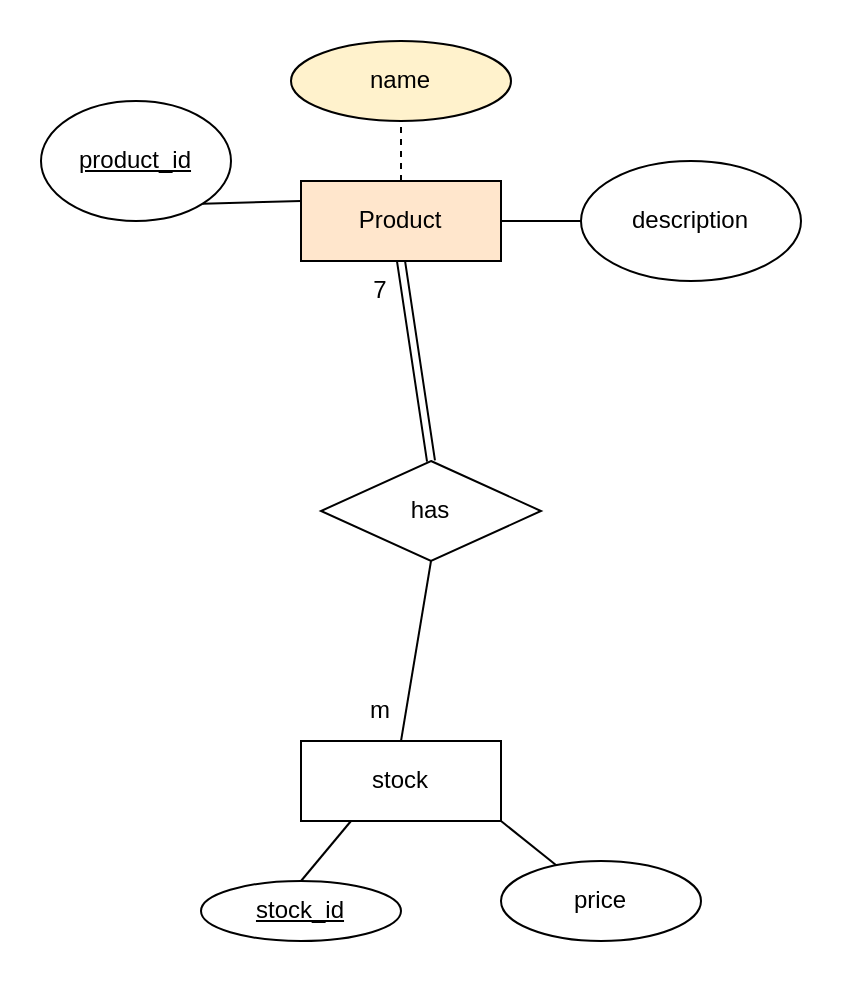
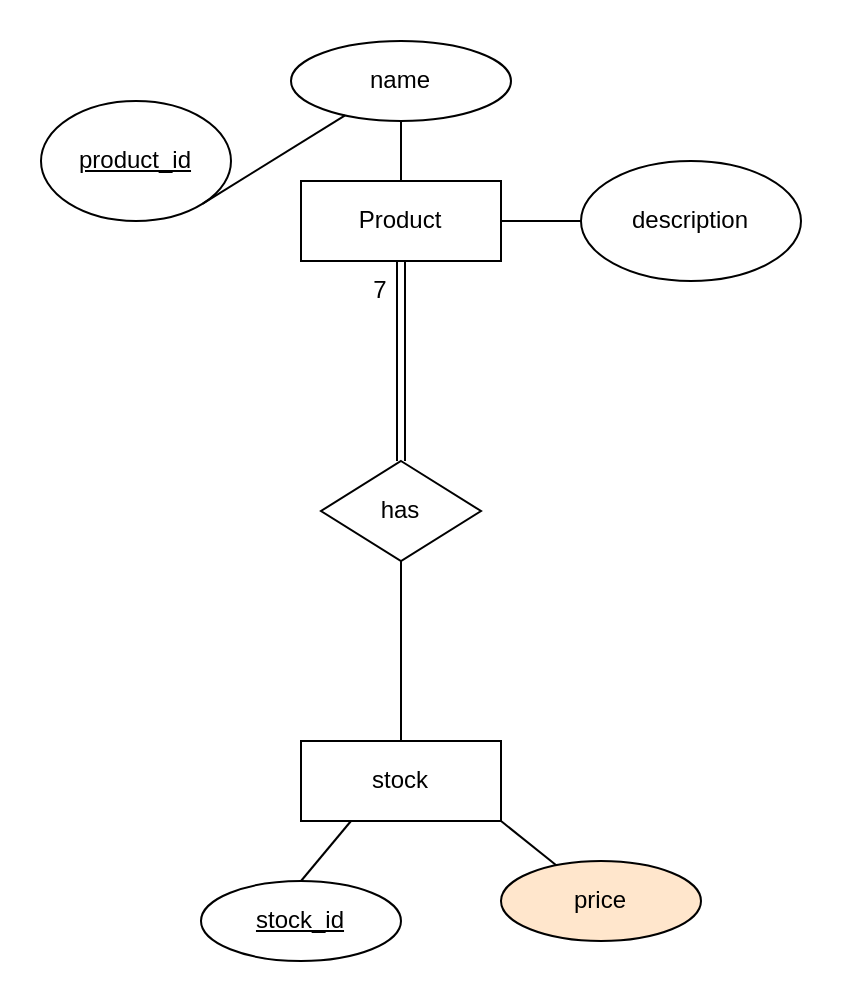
- <mxCell id="4" value="name" style="ellipse;whiteSpace=wrap;html=1;fillColor=#fff2cc;" vertex="1" parent="1"><mxGeometry x="145" y="20" width="110" height="40" as="geometry" /></mxCell>
+ <mxCell id="4" value="name" style="ellipse;whiteSpace=wrap;html=1;" vertex="1" parent="1"><mxGeometry x="145" y="20" width="110" height="40" as="geometry" /></mxCell>
- <mxCell id="7" value="" style="endArrow=none;html=1;rounded=0;entryX=0.5;entryY=1;entryDx=0;entryDy=0;exitX=0.5;exitY=0;exitDx=0;exitDy=0;dashed=1;" edge="1" parent="1" source="2" target="4"><mxGeometry width="50" height="50" relative="1" as="geometry"><mxPoint x="530" y="280" as="sourcePoint" /><mxPoint x="580" y="230" as="targetPoint" /></mxGeometry></mxCell>
+ <mxCell id="7" value="" style="endArrow=none;html=1;rounded=0;entryX=0.5;entryY=1;entryDx=0;entryDy=0;exitX=0.5;exitY=0;exitDx=0;exitDy=0;" edge="1" parent="1" source="2" target="4"><mxGeometry width="50" height="50" relative="1" as="geometry"><mxPoint x="530" y="280" as="sourcePoint" /><mxPoint x="580" y="230" as="targetPoint" /></mxGeometry></mxCell>
- <mxCell id="10" value="" style="endArrow=none;html=1;rounded=0;exitX=1;exitY=1;exitDx=0;exitDy=0;entryX=0;entryY=0.25;entryDx=0;entryDy=0;" edge="1" parent="1" source="3" target="2"><mxGeometry width="50" height="50" relative="1" as="geometry"><mxPoint x="160" y="140" as="sourcePoint" /><mxPoint x="150" y="130" as="targetPoint" /></mxGeometry></mxCell>
+ <mxCell id="10" value="" style="endArrow=none;html=1;rounded=0;exitX=1;exitY=1;exitDx=0;exitDy=0;" edge="1" parent="1" source="3" target="4"><mxGeometry width="50" height="50" relative="1" as="geometry"><mxPoint x="160" y="140" as="sourcePoint" /><mxPoint x="150" y="130" as="targetPoint" /></mxGeometry></mxCell>
- <mxCell id="2" value="Product" style="rounded=0;whiteSpace=wrap;html=1;fillColor=#ffe6cc;" vertex="1" parent="1"><mxGeometry x="150" y="90" width="100" height="40" as="geometry" /></mxCell>
+ <mxCell id="2" value="Product" style="rounded=0;whiteSpace=wrap;html=1;" vertex="1" parent="1"><mxGeometry x="150" y="90" width="100" height="40" as="geometry" /></mxCell>
- <mxCell id="12" value="has" style="rhombus;whiteSpace=wrap;html=1;" vertex="1" parent="1"><mxGeometry x="160" y="230" width="110" height="50" as="geometry" /></mxCell>
+ <mxCell id="12" value="has" style="rhombus;whiteSpace=wrap;html=1;" vertex="1" parent="1"><mxGeometry x="160" y="230" width="80" height="50" as="geometry" /></mxCell>
- <mxCell id="16" value="m" style="text;html=1;strokeColor=none;fillColor=none;align=center;verticalAlign=middle;whiteSpace=wrap;rounded=0;" vertex="1" parent="1"><mxGeometry x="160" y="340" width="60" height="30" as="geometry" /></mxCell>
- <mxCell id="6" value="price" style="ellipse;whiteSpace=wrap;html=1;" vertex="1" parent="1"><mxGeometry x="250" y="430" width="100" height="40" as="geometry" /></mxCell>
+ <mxCell id="6" value="price" style="ellipse;whiteSpace=wrap;html=1;fillColor=#ffe6cc;" vertex="1" parent="1"><mxGeometry x="250" y="430" width="100" height="40" as="geometry" /></mxCell>
- <mxCell id="17" value="&lt;u&gt;stock_id&lt;/u&gt;" style="ellipse;whiteSpace=wrap;html=1;" vertex="1" parent="1"><mxGeometry x="100" y="440" width="100" height="30" as="geometry" /></mxCell>
+ <mxCell id="17" value="&lt;u&gt;stock_id&lt;/u&gt;" style="ellipse;whiteSpace=wrap;html=1;" vertex="1" parent="1"><mxGeometry x="100" y="440" width="100" height="40" as="geometry" /></mxCell>
